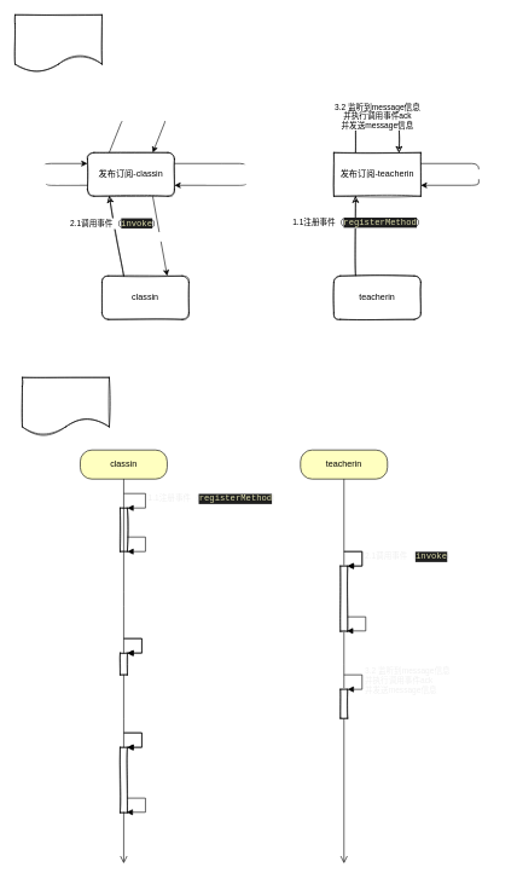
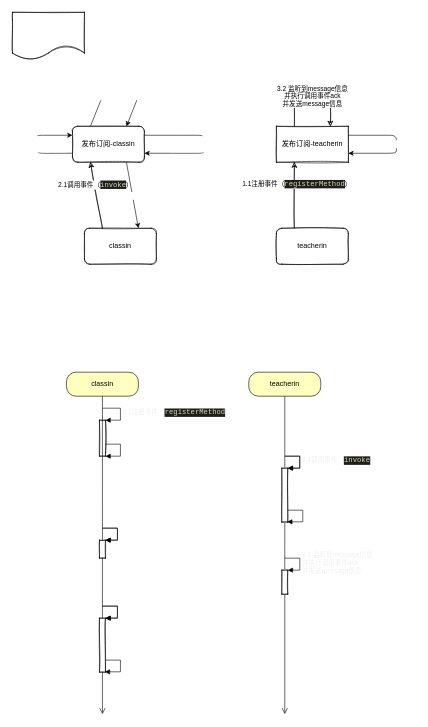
- <mxCell id="41" value="时序图" style="shape=document;whiteSpace=wrap;html=1;boundedLbl=1;shadow=0;sketch=1;fontColor=#FFFFFF;strokeColor=default;" vertex="1" parent="1"><mxGeometry x="30" y="520" width="120" height="80" as="geometry" /></mxCell>
